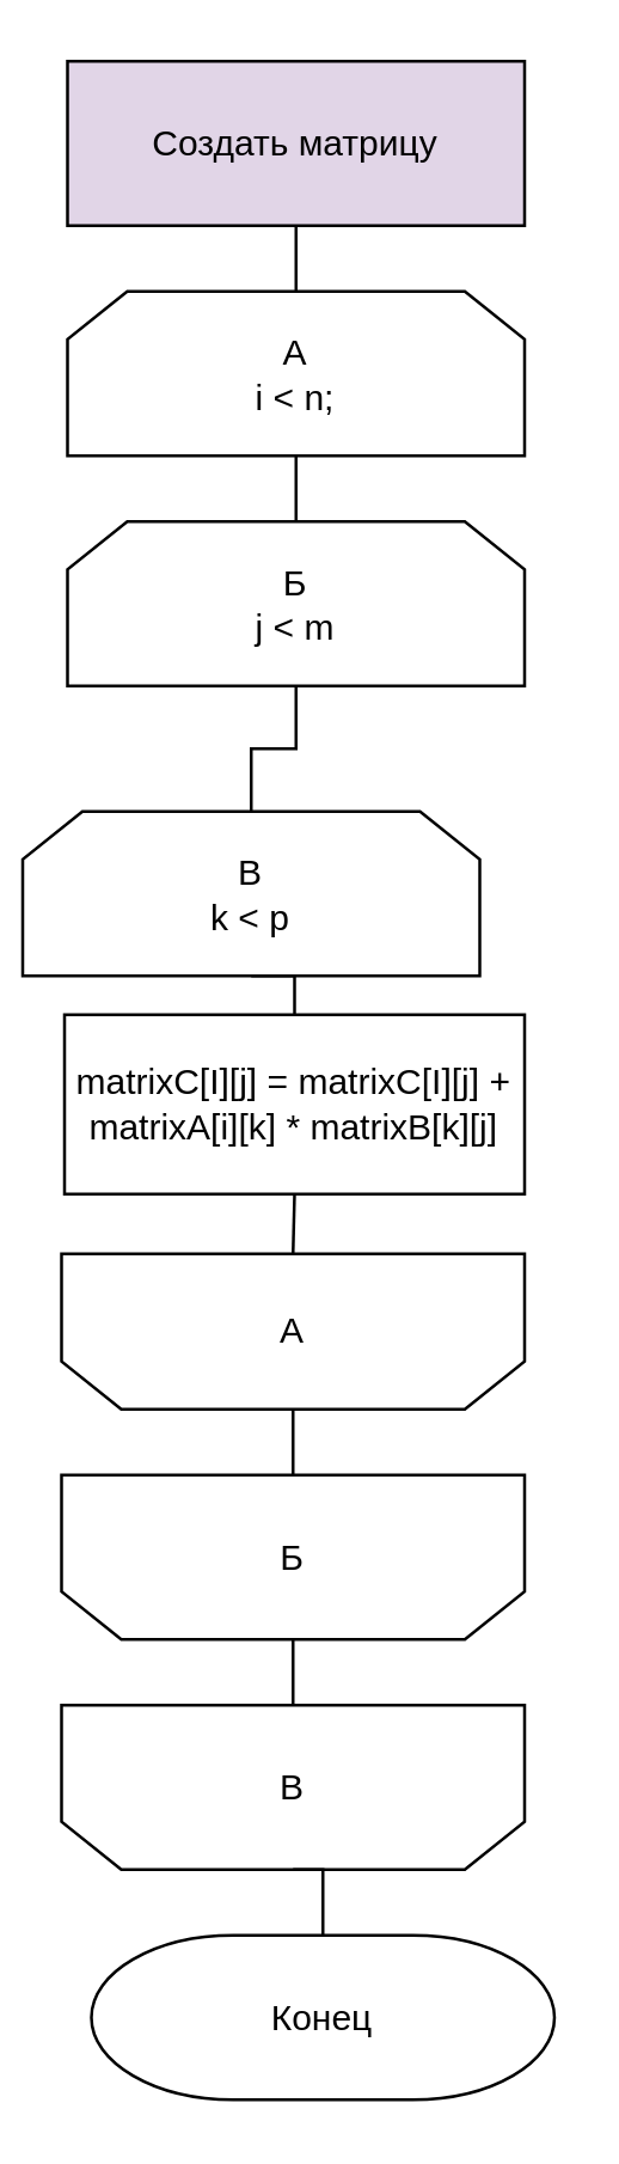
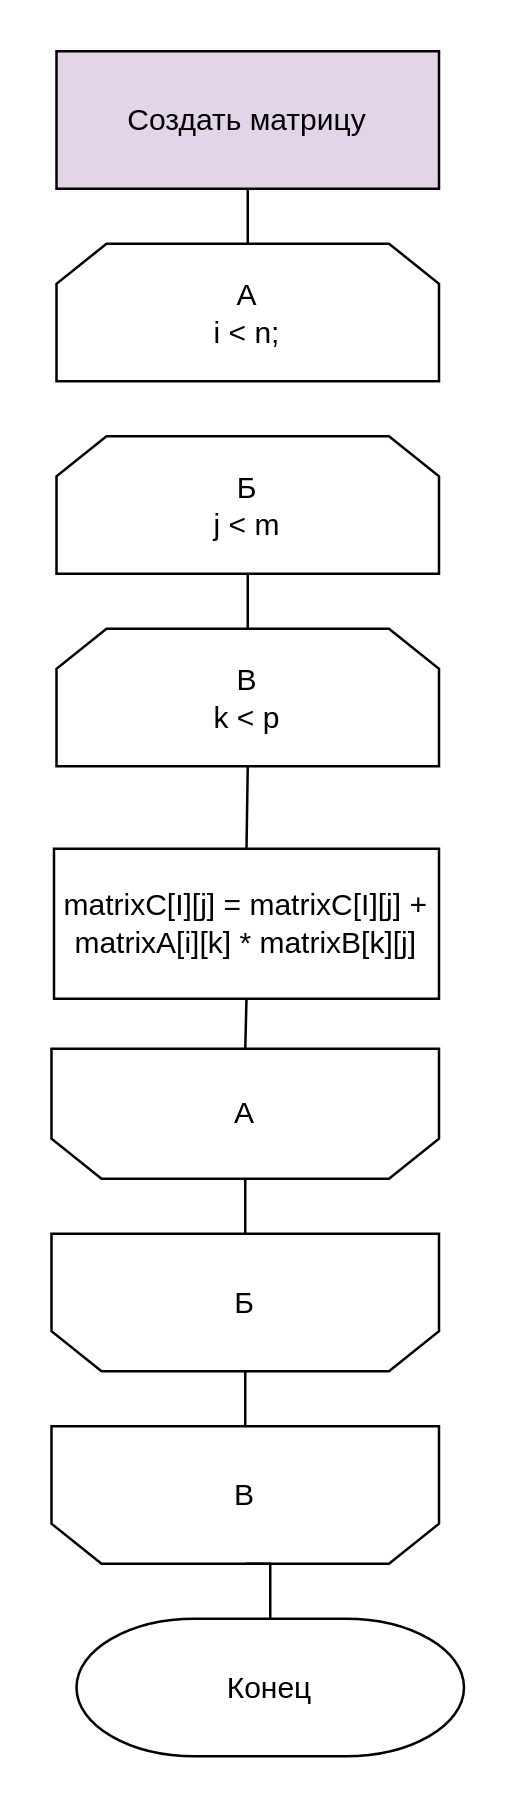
- <mxCell id="4" style="edgeStyle=orthogonalEdgeStyle;rounded=0;orthogonalLoop=1;jettySize=auto;html=1;exitX=0.5;exitY=1;exitDx=0;exitDy=0;entryX=0.5;entryY=0;entryDx=0;entryDy=0;strokeWidth=1;endArrow=none;endFill=0;" parent="1" source="5" target="7" edge="1"><mxGeometry relative="1" as="geometry" /></mxCell>
- <mxCell id="9" value="В&lt;br&gt;k &amp;lt; p" style="shape=loopLimit;whiteSpace=wrap;html=1;strokeWidth=1;" parent="1" vertex="1"><mxGeometry x="7" y="271" width="153" height="55" as="geometry" /></mxCell>
+ <mxCell id="9" value="В&lt;br&gt;k &amp;lt; p" style="shape=loopLimit;whiteSpace=wrap;html=1;strokeWidth=1;" parent="1" vertex="1"><mxGeometry x="22" y="251" width="153" height="55" as="geometry" /></mxCell>
